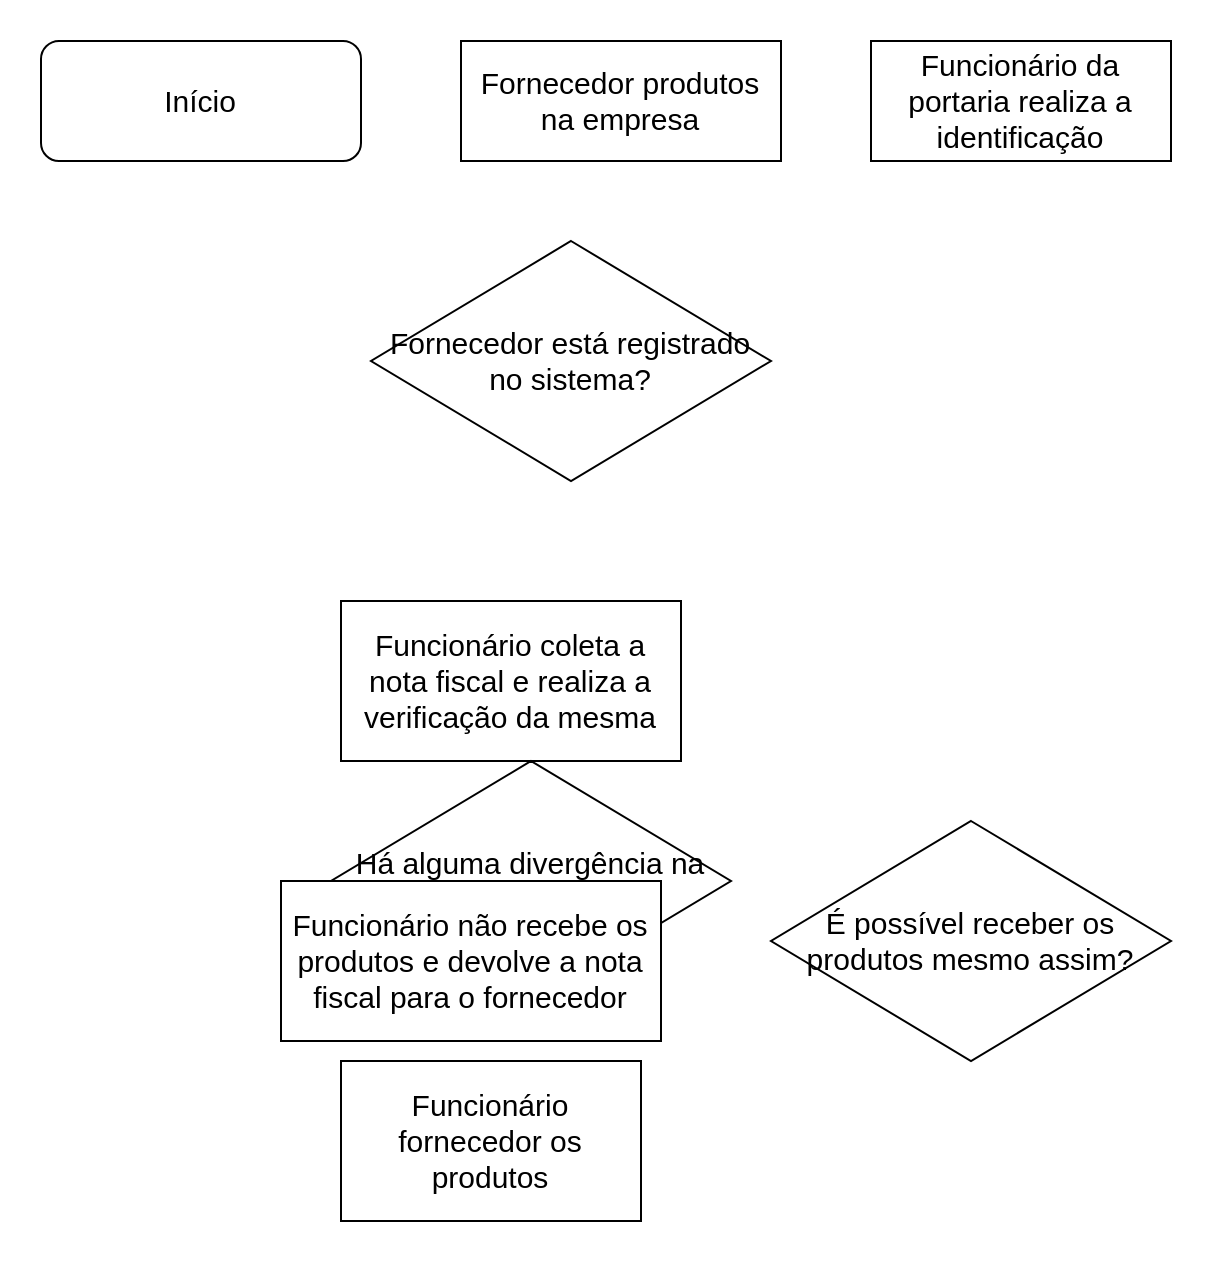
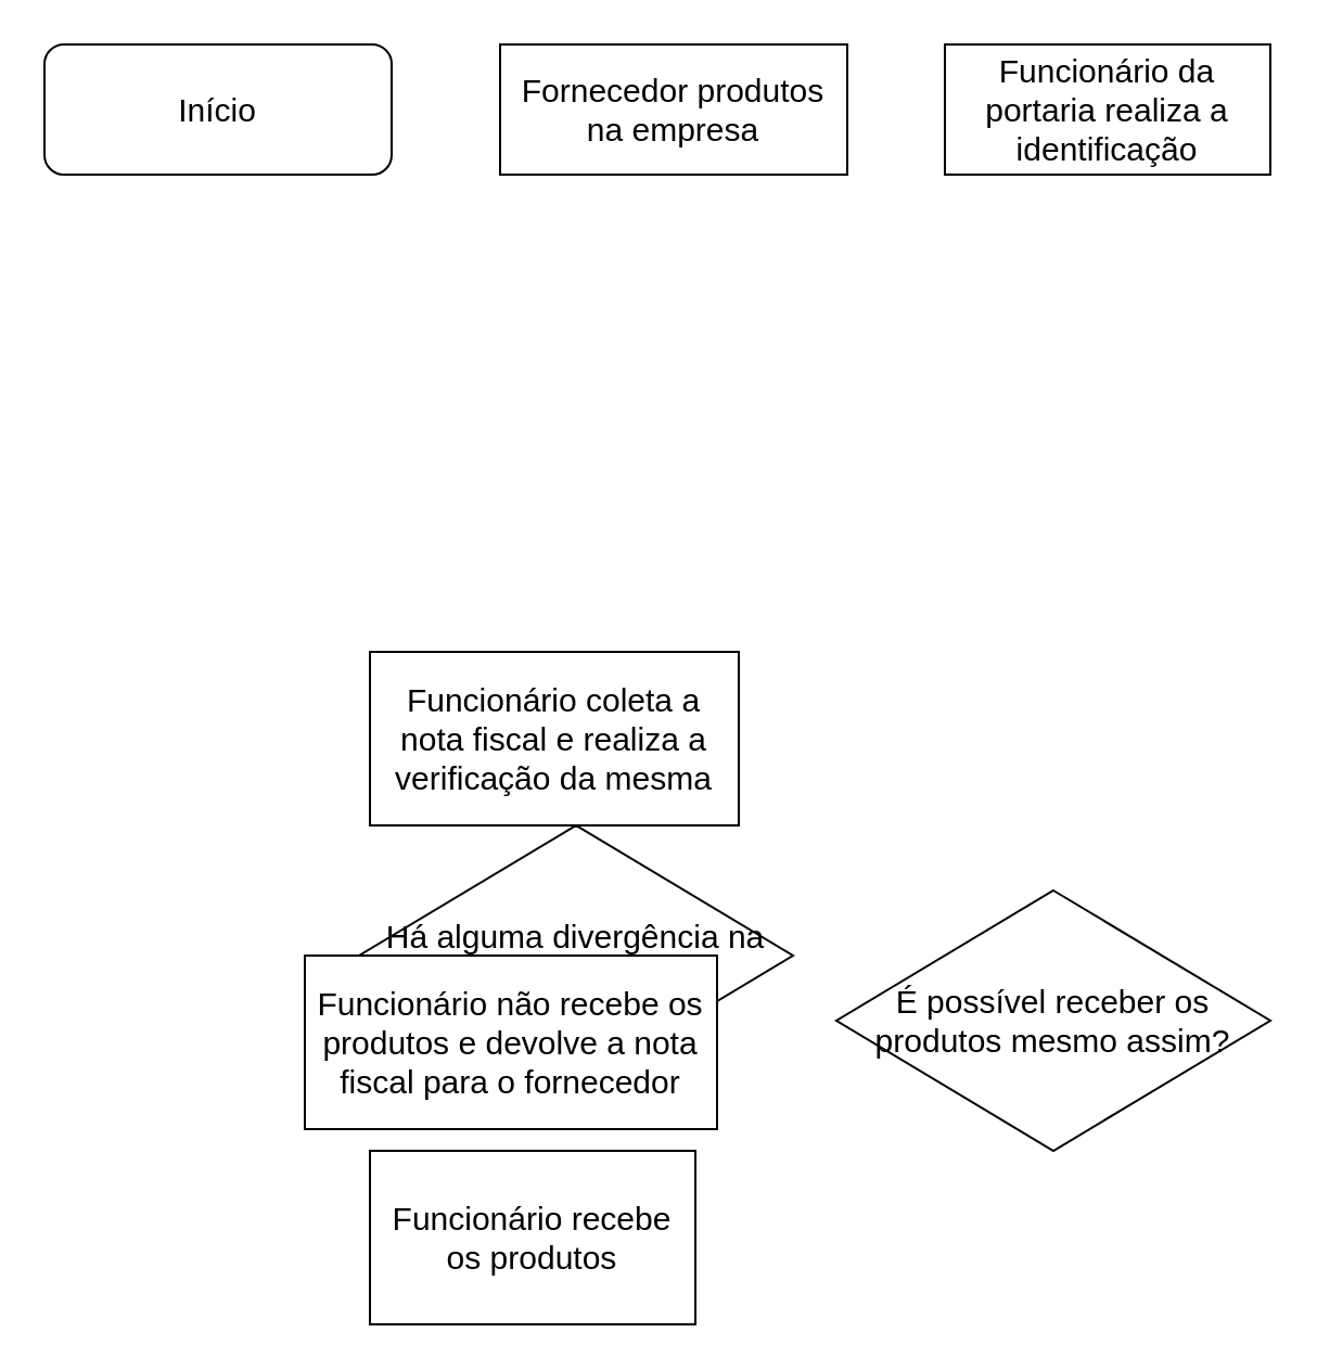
- <mxCell id="4" value="&lt;font style=&quot;font-size: 15px;&quot;&gt;Fornecedor está registrado no sistema?&lt;/font&gt;" style="rhombus;whiteSpace=wrap;html=1;" vertex="1" parent="1"><mxGeometry x="185" y="120" width="200" height="120" as="geometry" /></mxCell>
- <mxCell id="8" value="&lt;font style=&quot;font-size: 15px;&quot;&gt;Funcionário fornecedor os produtos&lt;/font&gt;" style="rounded=0;whiteSpace=wrap;html=1;" vertex="1" parent="1"><mxGeometry x="170" y="530" width="150" height="80" as="geometry" /></mxCell>
+ <mxCell id="8" value="&lt;font style=&quot;font-size: 15px;&quot;&gt;Funcionário recebe os produtos&lt;/font&gt;" style="rounded=0;whiteSpace=wrap;html=1;" vertex="1" parent="1"><mxGeometry x="170" y="530" width="150" height="80" as="geometry" /></mxCell>
